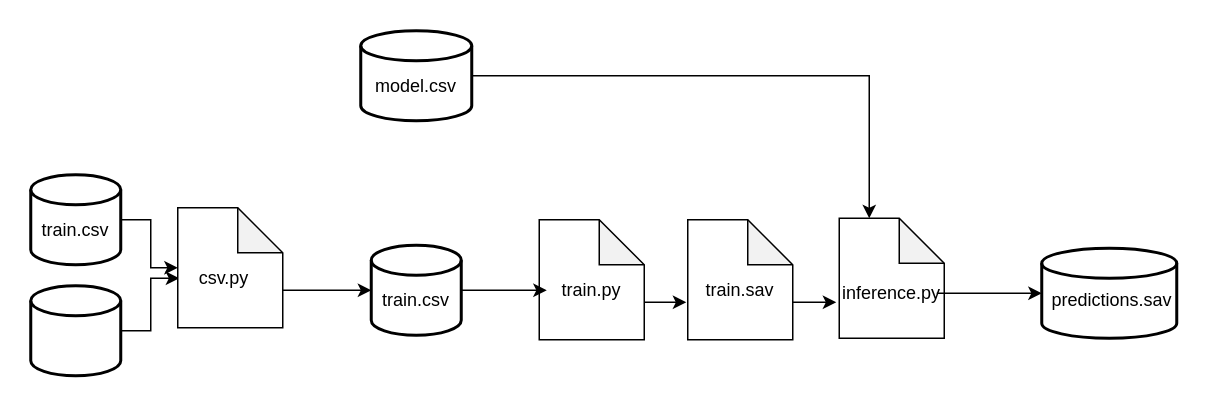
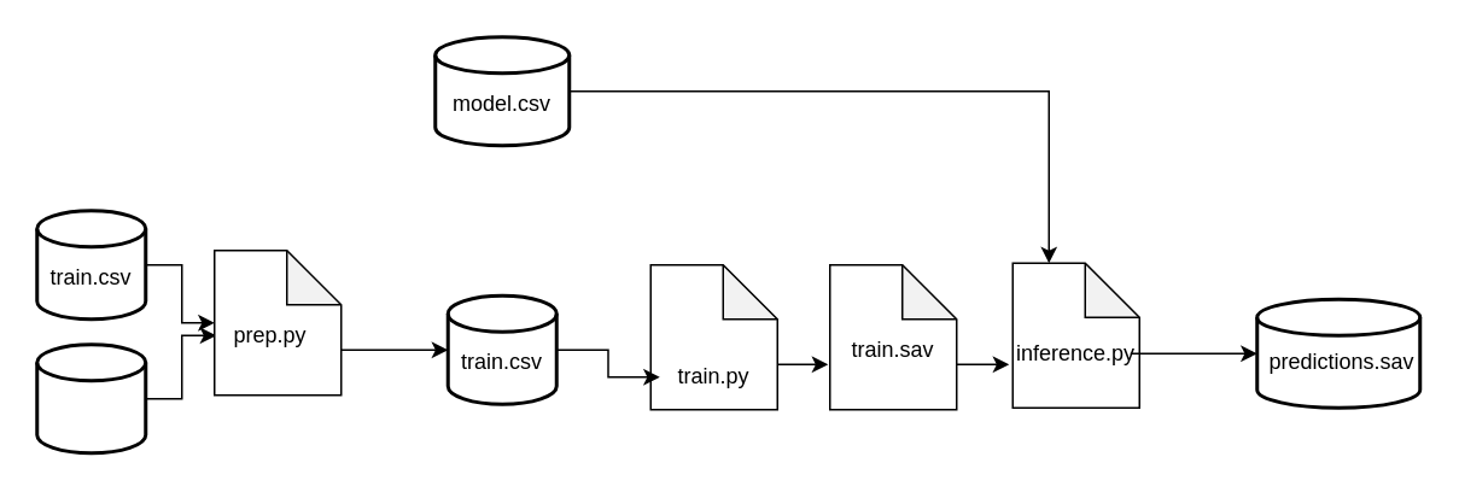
- <mxCell id="7" value="csv.py" style="text;html=1;align=center;verticalAlign=middle;whiteSpace=wrap;rounded=0;" vertex="1" parent="1"><mxGeometry x="119" y="170" width="60" height="30" as="geometry" /></mxCell>
+ <mxCell id="7" value="prep.py" style="text;html=1;align=center;verticalAlign=middle;whiteSpace=wrap;rounded=0;" vertex="1" parent="1"><mxGeometry x="119" y="170" width="60" height="30" as="geometry" /></mxCell>
- <mxCell id="9" value="train.py" style="text;html=1;align=center;verticalAlign=middle;whiteSpace=wrap;rounded=0;" vertex="1" parent="1"><mxGeometry x="364" y="178" width="60" height="30" as="geometry" /></mxCell>
+ <mxCell id="9" value="train.py" style="text;html=1;align=center;verticalAlign=middle;whiteSpace=wrap;rounded=0;" vertex="1" parent="1"><mxGeometry x="364" y="193" width="60" height="30" as="geometry" /></mxCell>
